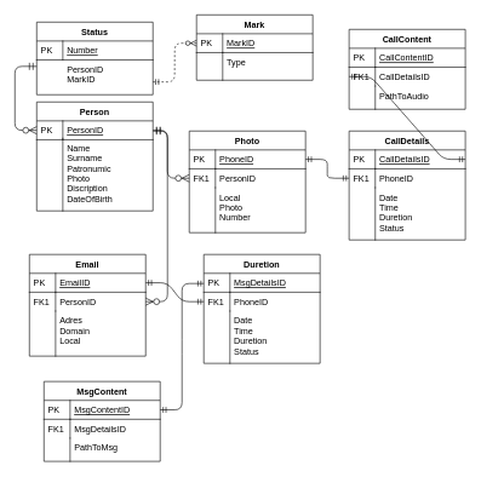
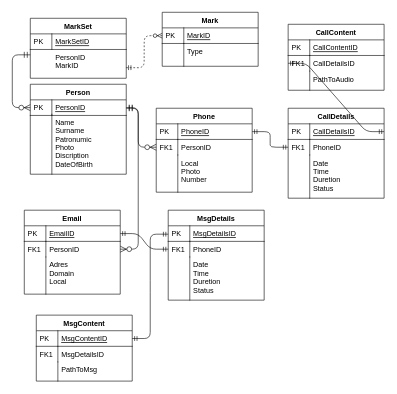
- <mxCell id="36" value="Status" style="swimlane;fontStyle=1;childLayout=stackLayout;horizontal=1;startSize=26;horizontalStack=0;resizeParent=1;resizeLast=0;collapsible=1;marginBottom=0;rounded=0;shadow=0;strokeWidth=1;" vertex="1" parent="1"><mxGeometry x="50" y="30" width="160" height="100" as="geometry"><mxRectangle x="260" y="80" width="160" height="26" as="alternateBounds" /></mxGeometry></mxCell>
+ <mxCell id="36" value="MarkSet" style="swimlane;fontStyle=1;childLayout=stackLayout;horizontal=1;startSize=26;horizontalStack=0;resizeParent=1;resizeLast=0;collapsible=1;marginBottom=0;rounded=0;shadow=0;strokeWidth=1;" vertex="1" parent="1"><mxGeometry x="50" y="30" width="160" height="100" as="geometry"><mxRectangle x="260" y="80" width="160" height="26" as="alternateBounds" /></mxGeometry></mxCell>
- <mxCell id="37" value="Number" style="shape=partialRectangle;top=0;left=0;right=0;bottom=1;align=left;verticalAlign=top;fillColor=none;spacingLeft=40;spacingRight=4;overflow=hidden;rotatable=0;points=[[0,0.5],[1,0.5]];portConstraint=eastwest;dropTarget=0;rounded=0;shadow=0;strokeWidth=1;fontStyle=4" vertex="1" parent="36"><mxGeometry y="26" width="160" height="26" as="geometry" /></mxCell>
+ <mxCell id="37" value="MarkSetID" style="shape=partialRectangle;top=0;left=0;right=0;bottom=1;align=left;verticalAlign=top;fillColor=none;spacingLeft=40;spacingRight=4;overflow=hidden;rotatable=0;points=[[0,0.5],[1,0.5]];portConstraint=eastwest;dropTarget=0;rounded=0;shadow=0;strokeWidth=1;fontStyle=4" vertex="1" parent="36"><mxGeometry y="26" width="160" height="26" as="geometry" /></mxCell>
- <mxCell id="10" value="Photo" style="swimlane;fontStyle=1;childLayout=stackLayout;horizontal=1;startSize=26;horizontalStack=0;resizeParent=1;resizeLast=0;collapsible=1;marginBottom=0;rounded=0;shadow=0;strokeWidth=1;" parent="1" vertex="1"><mxGeometry x="260" y="180" width="160" height="140" as="geometry"><mxRectangle x="260" y="80" width="160" height="26" as="alternateBounds" /></mxGeometry></mxCell>
+ <mxCell id="10" value="Phone" style="swimlane;fontStyle=1;childLayout=stackLayout;horizontal=1;startSize=26;horizontalStack=0;resizeParent=1;resizeLast=0;collapsible=1;marginBottom=0;rounded=0;shadow=0;strokeWidth=1;" parent="1" vertex="1"><mxGeometry x="260" y="180" width="160" height="140" as="geometry"><mxRectangle x="260" y="80" width="160" height="26" as="alternateBounds" /></mxGeometry></mxCell>
- <mxCell id="49" value="Duretion" style="swimlane;fontStyle=1;childLayout=stackLayout;horizontal=1;startSize=26;horizontalStack=0;resizeParent=1;resizeLast=0;collapsible=1;marginBottom=0;rounded=0;shadow=0;strokeWidth=1;" vertex="1" parent="1"><mxGeometry x="280" y="350" width="160" height="150" as="geometry"><mxRectangle x="260" y="80" width="160" height="26" as="alternateBounds" /></mxGeometry></mxCell>
+ <mxCell id="49" value="MsgDetails" style="swimlane;fontStyle=1;childLayout=stackLayout;horizontal=1;startSize=26;horizontalStack=0;resizeParent=1;resizeLast=0;collapsible=1;marginBottom=0;rounded=0;shadow=0;strokeWidth=1;" vertex="1" parent="1"><mxGeometry x="280" y="350" width="160" height="150" as="geometry"><mxRectangle x="260" y="80" width="160" height="26" as="alternateBounds" /></mxGeometry></mxCell>
